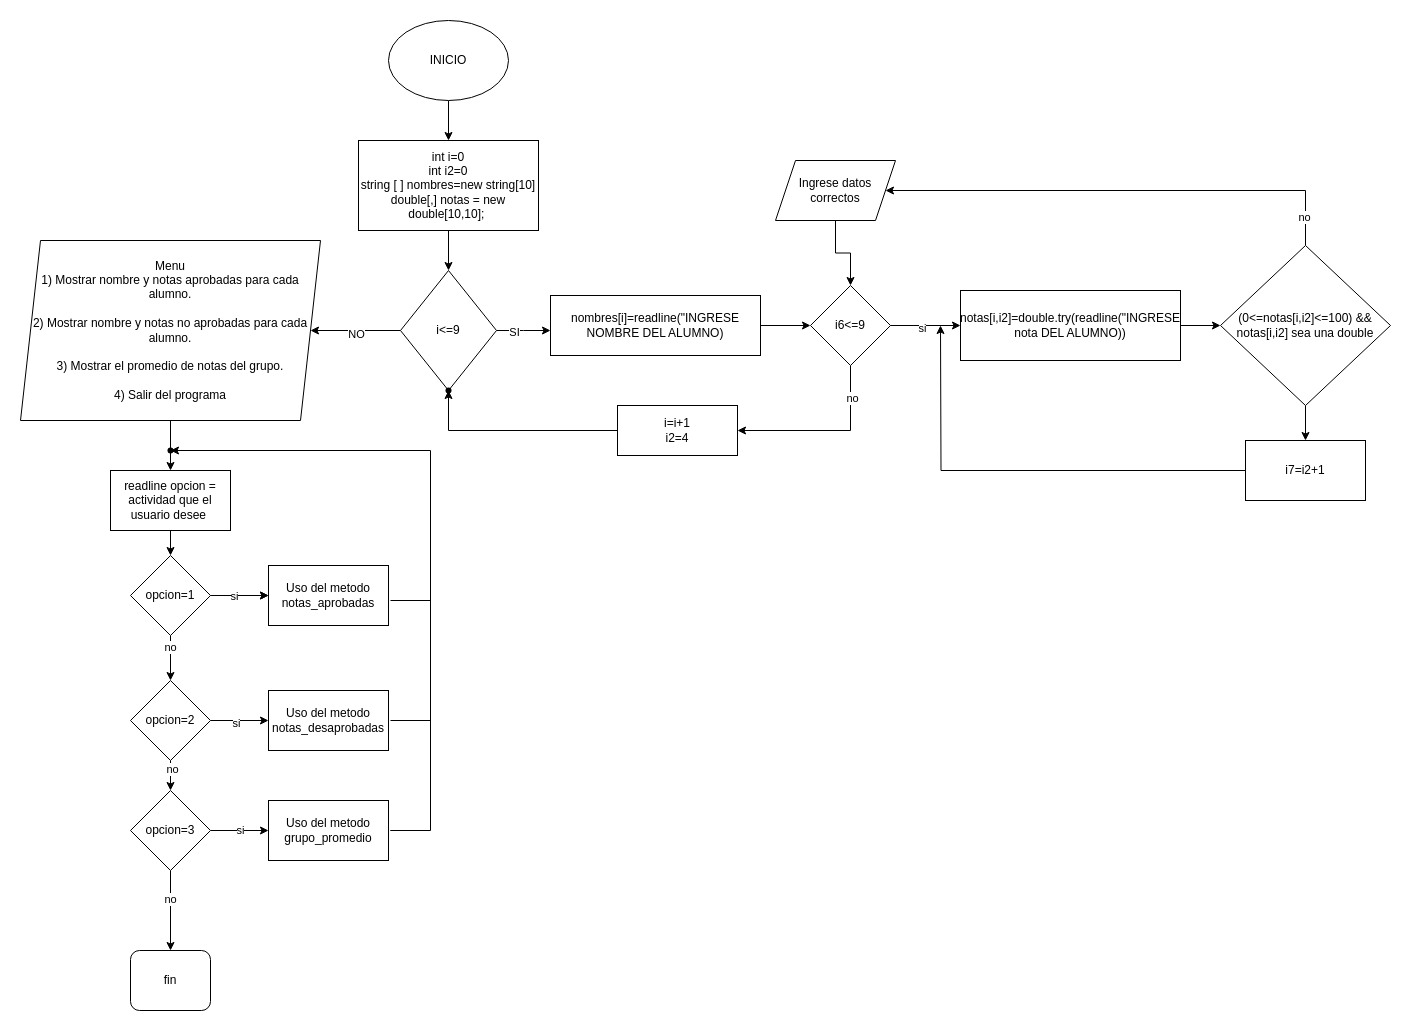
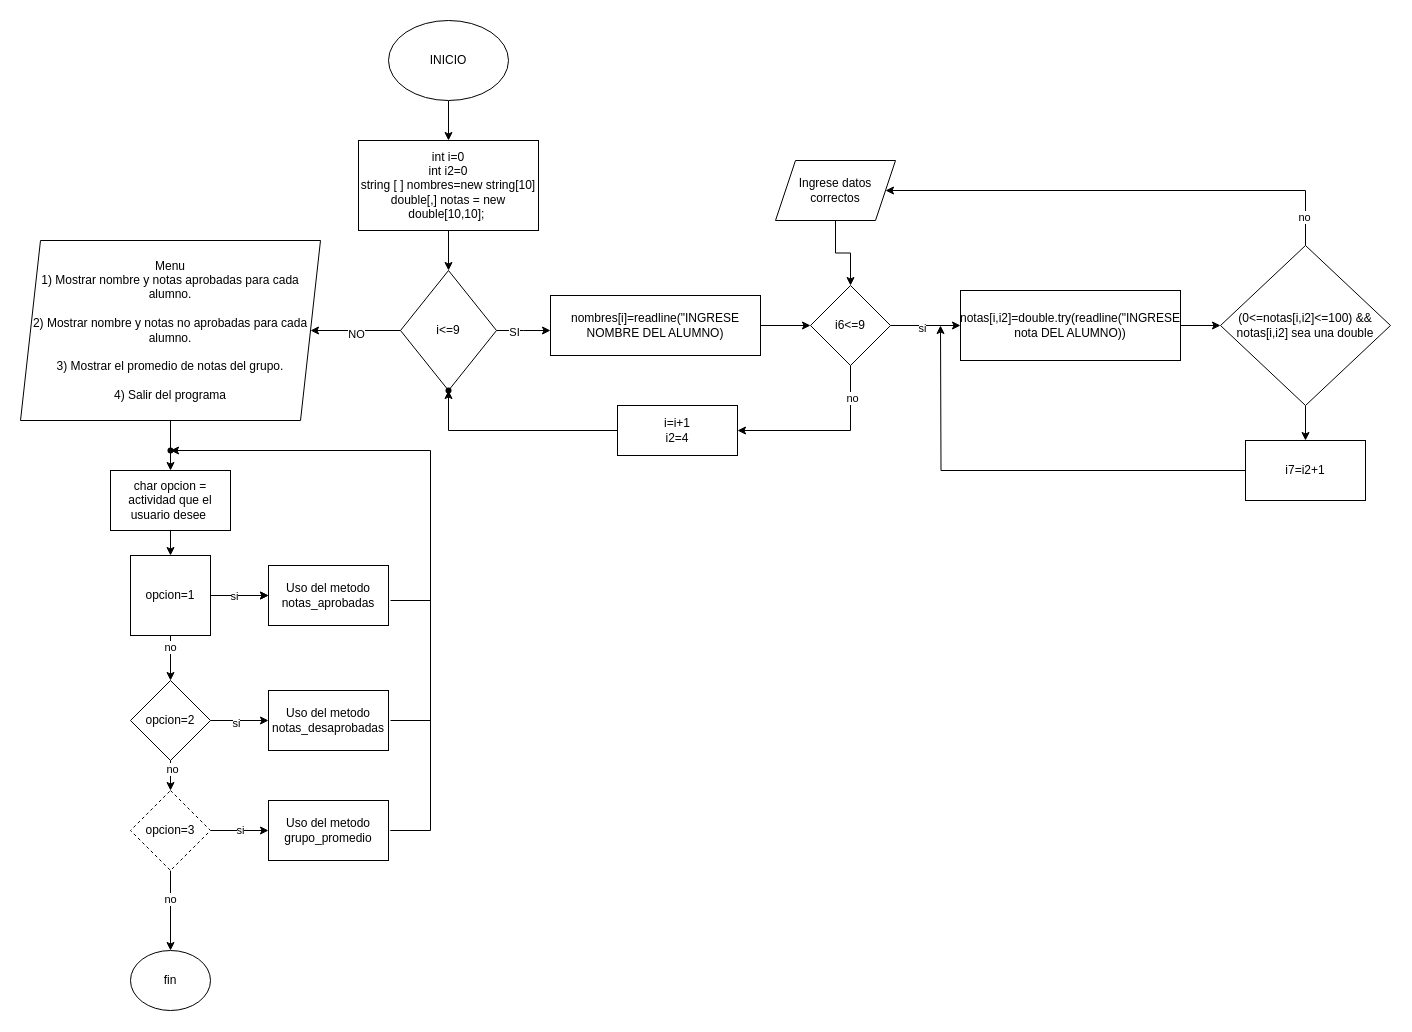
- <mxCell id="34" value="readline opcion = actividad que el usuario desee&amp;nbsp;" style="rounded=0;whiteSpace=wrap;html=1;" vertex="1" parent="1"><mxGeometry x="110" y="470" width="120" height="60" as="geometry" /></mxCell>
+ <mxCell id="34" value="char opcion = actividad que el usuario desee&amp;nbsp;" style="rounded=0;whiteSpace=wrap;html=1;" vertex="1" parent="1"><mxGeometry x="110" y="470" width="120" height="60" as="geometry" /></mxCell>
- <mxCell id="40" value="opcion=1" style="rhombus;whiteSpace=wrap;html=1;" vertex="1" parent="1"><mxGeometry x="130" y="555" width="80" height="80" as="geometry" /></mxCell>
+ <mxCell id="40" value="opcion=1" style="whiteSpace=wrap;html=1;rounded=0;" vertex="1" parent="1"><mxGeometry x="130" y="555" width="80" height="80" as="geometry" /></mxCell>
- <mxCell id="50" value="opcion=3" style="rhombus;whiteSpace=wrap;html=1;" vertex="1" parent="1"><mxGeometry x="130" y="790" width="80" height="80" as="geometry" /></mxCell>
+ <mxCell id="50" value="opcion=3" style="rhombus;whiteSpace=wrap;html=1;dashed=1;" vertex="1" parent="1"><mxGeometry x="130" y="790" width="80" height="80" as="geometry" /></mxCell>
- <mxCell id="55" value="fin" style="whiteSpace=wrap;html=1;rounded=1;" vertex="1" parent="1"><mxGeometry x="130" y="950" width="80" height="60" as="geometry" /></mxCell>
+ <mxCell id="55" value="fin" style="ellipse;whiteSpace=wrap;html=1;" vertex="1" parent="1"><mxGeometry x="130" y="950" width="80" height="60" as="geometry" /></mxCell>
